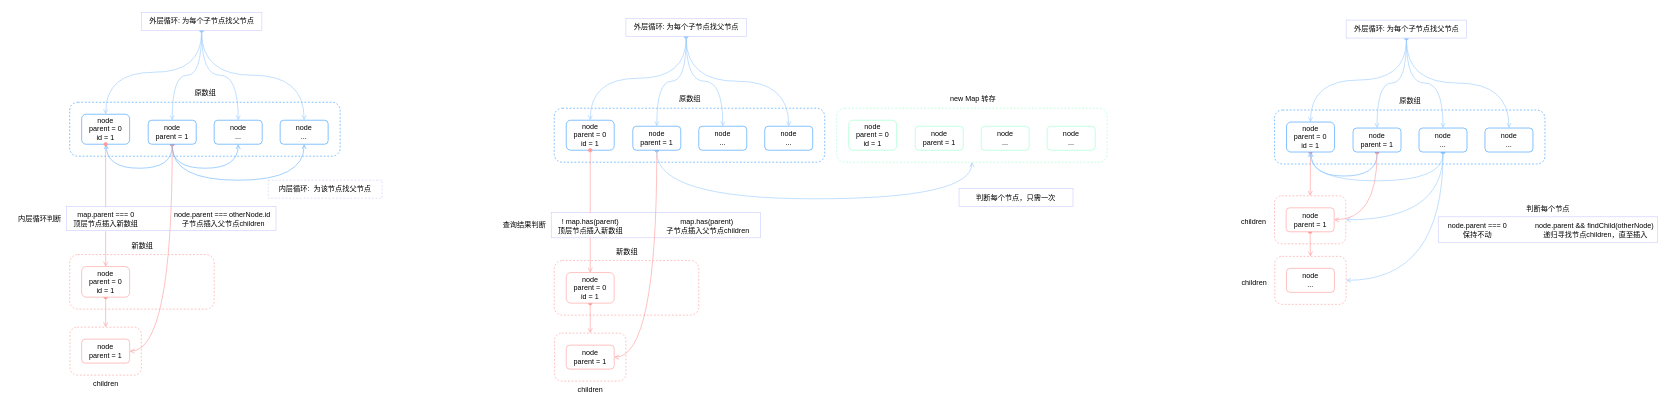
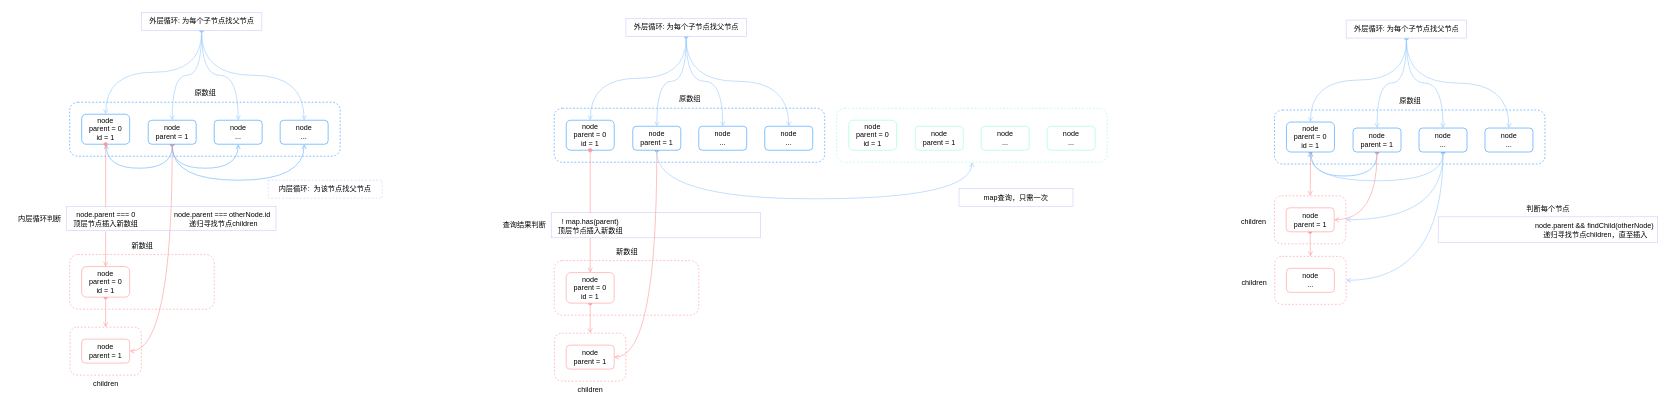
- <mxCell id="62" value="new Map 转存" style="text;html=1;align=center;verticalAlign=middle;resizable=0;points=[];autosize=1;strokeColor=none;fillColor=none;rounded=1;dashed=1;" vertex="1" parent="1"><mxGeometry x="1573.5" y="152" width="94" height="26" as="geometry" /></mxCell>
- <mxCell id="57" value="判断每个节点，只需一次" style="rounded=0;whiteSpace=wrap;html=1;strokeColor=#CCCCFF;" vertex="1" parent="1"><mxGeometry x="1598" y="314" width="190" height="30" as="geometry" /></mxCell>
+ <mxCell id="57" value="map查询，只需一次" style="rounded=0;whiteSpace=wrap;html=1;strokeColor=#CCCCFF;" vertex="1" parent="1"><mxGeometry x="1598" y="314" width="190" height="30" as="geometry" /></mxCell>
- <mxCell id="19" value="map.parent === 0&lt;br&gt;顶层节点插入新数组" style="text;html=1;align=center;verticalAlign=middle;resizable=0;points=[];autosize=1;strokeColor=none;fillColor=none;" vertex="1" parent="1"><mxGeometry x="110" y="345" width="130" height="40" as="geometry" /></mxCell>
+ <mxCell id="19" value="node.parent === 0&lt;br&gt;顶层节点插入新数组" style="text;html=1;align=center;verticalAlign=middle;resizable=0;points=[];autosize=1;strokeColor=none;fillColor=none;" vertex="1" parent="1"><mxGeometry x="110" y="345" width="130" height="40" as="geometry" /></mxCell>
- <mxCell id="23" value="&lt;span style=&quot;&quot;&gt;node.parent === otherNode.id&lt;/span&gt;&amp;nbsp;&lt;br&gt;子节点插入父节点children" style="text;html=1;align=center;verticalAlign=middle;resizable=0;points=[];autosize=1;strokeColor=none;fillColor=none;" vertex="1" parent="1"><mxGeometry x="276" y="345" width="190" height="40" as="geometry" /></mxCell>
+ <mxCell id="23" value="&lt;span style=&quot;&quot;&gt;node.parent === otherNode.id&lt;/span&gt;&amp;nbsp;&lt;br&gt;递归寻找节点children" style="text;html=1;align=center;verticalAlign=middle;resizable=0;points=[];autosize=1;strokeColor=none;fillColor=none;" vertex="1" parent="1"><mxGeometry x="276" y="345" width="190" height="40" as="geometry" /></mxCell>
- <mxCell id="50" value="map.has(parent)&amp;nbsp;&lt;br&gt;子节点插入父节点children" style="text;html=1;align=center;verticalAlign=middle;resizable=0;points=[];autosize=1;strokeColor=none;fillColor=none;" vertex="1" parent="1"><mxGeometry x="1101" y="355" width="156" height="41" as="geometry" /></mxCell>
- <mxCell id="77" value="node.parent === 0&lt;br&gt;保持不动" style="text;html=1;align=center;verticalAlign=middle;resizable=0;points=[];autosize=1;strokeColor=none;fillColor=none;" vertex="1" parent="1"><mxGeometry x="2404" y="362" width="116" height="41" as="geometry" /></mxCell>
